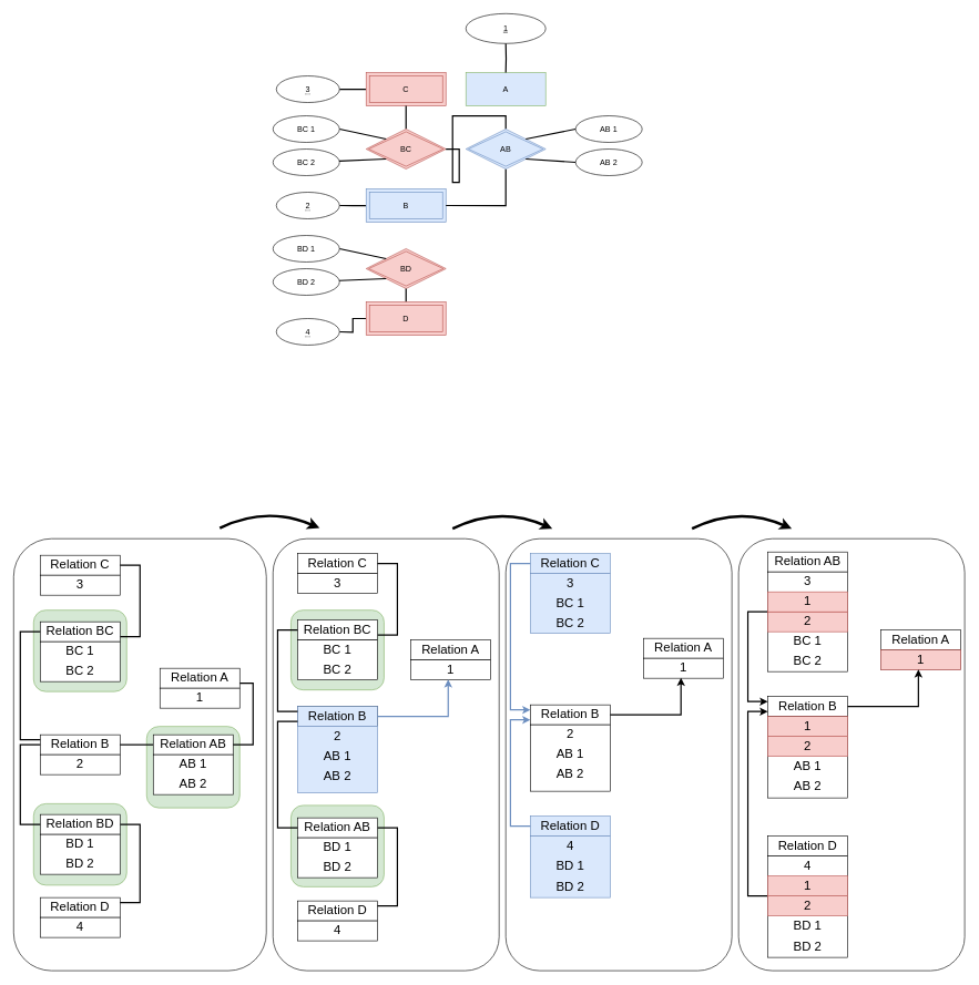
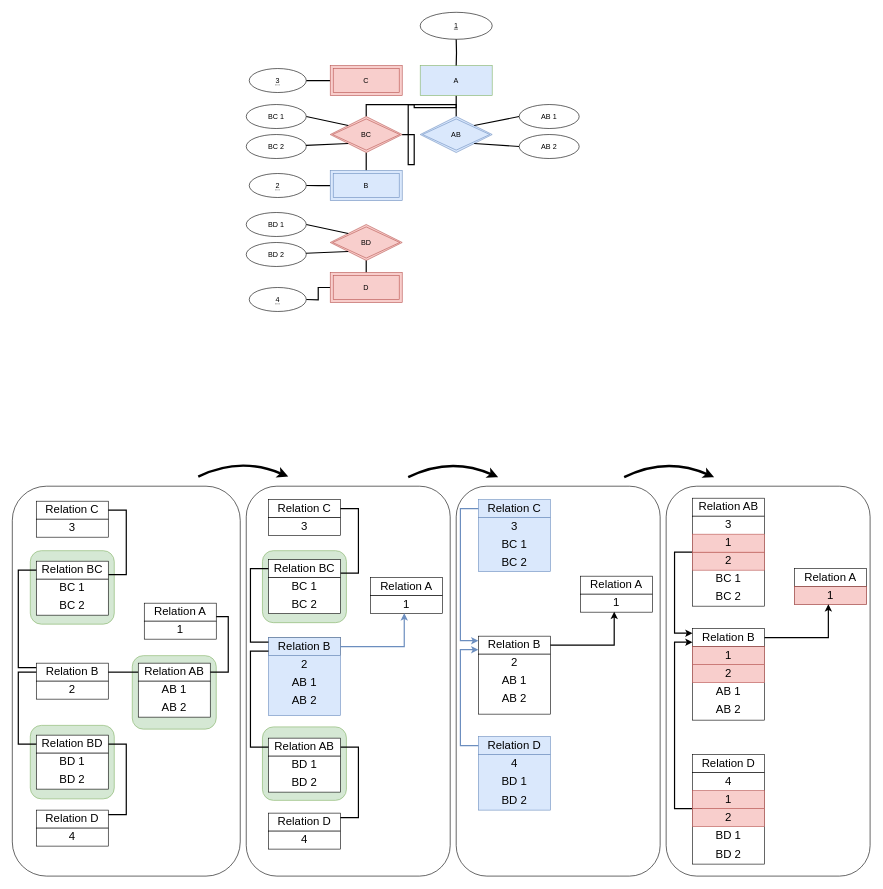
- <mxCell id="20" style="edgeStyle=orthogonalEdgeStyle;rounded=0;orthogonalLoop=1;jettySize=auto;html=1;exitX=0.5;exitY=0;exitDx=0;exitDy=0;entryX=0.5;entryY=1;entryDx=0;entryDy=0;endArrow=none;endFill=0;strokeWidth=2;" parent="1" source="21" target="13" edge="1"><mxGeometry relative="1" as="geometry" /></mxCell>
+ <mxCell id="20" style="edgeStyle=orthogonalEdgeStyle;rounded=0;orthogonalLoop=1;jettySize=auto;html=1;exitX=0.5;exitY=0;exitDx=0;exitDy=0;endArrow=none;endFill=0;strokeWidth=2;" parent="1" source="21" target="25" edge="1"><mxGeometry relative="1" as="geometry" /></mxCell>
+ <mxCell id="17" style="edgeStyle=orthogonalEdgeStyle;rounded=0;orthogonalLoop=1;jettySize=auto;html=1;exitX=0.5;exitY=0;exitDx=0;exitDy=0;entryX=0.5;entryY=1;entryDx=0;entryDy=0;endArrow=none;endFill=0;strokeWidth=2;" parent="1" source="19" target="21" edge="1"><mxGeometry relative="1" as="geometry" /></mxCell>
- <mxCell id="22" style="edgeStyle=orthogonalEdgeStyle;rounded=0;orthogonalLoop=1;jettySize=auto;html=1;entryX=1;entryY=0.5;entryDx=0;entryDy=0;endArrow=none;endFill=0;strokeWidth=2;" parent="1" source="24" target="19" edge="1"><mxGeometry relative="1" as="geometry"><mxPoint x="674" y="133.75" as="targetPoint" /><Array as="points"><mxPoint x="760" y="308.75" /></Array></mxGeometry></mxCell>
